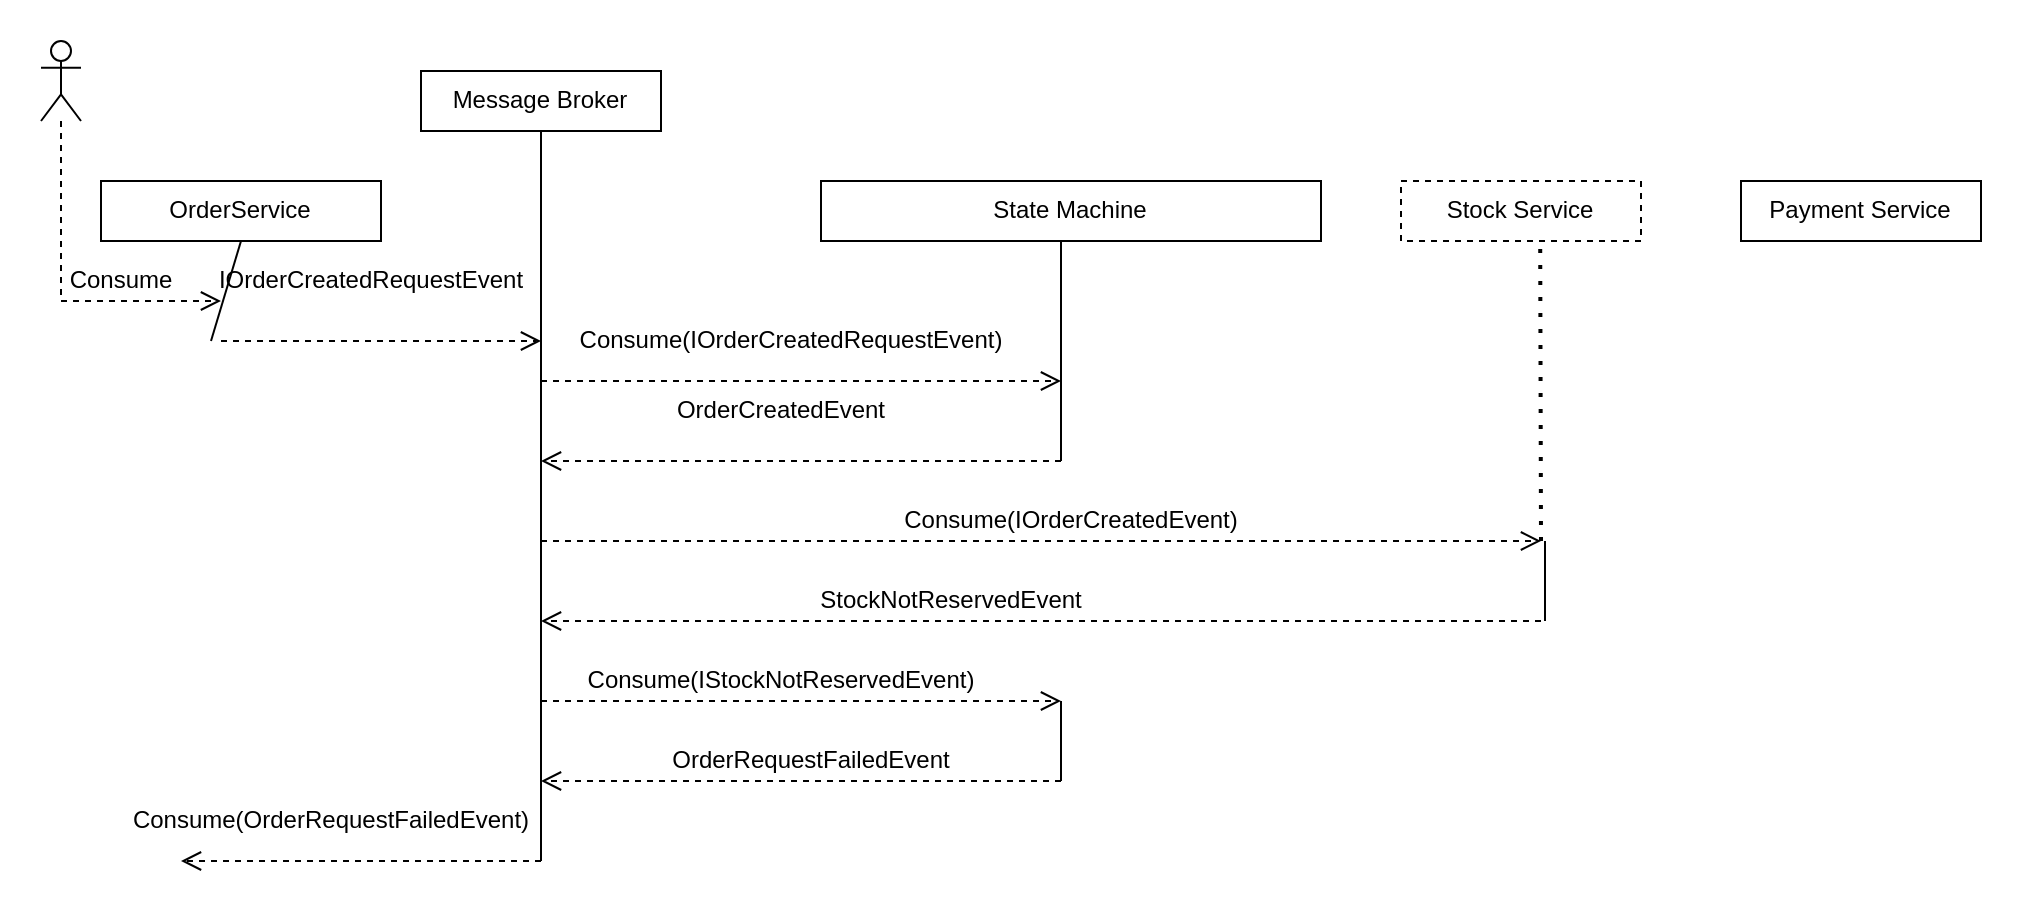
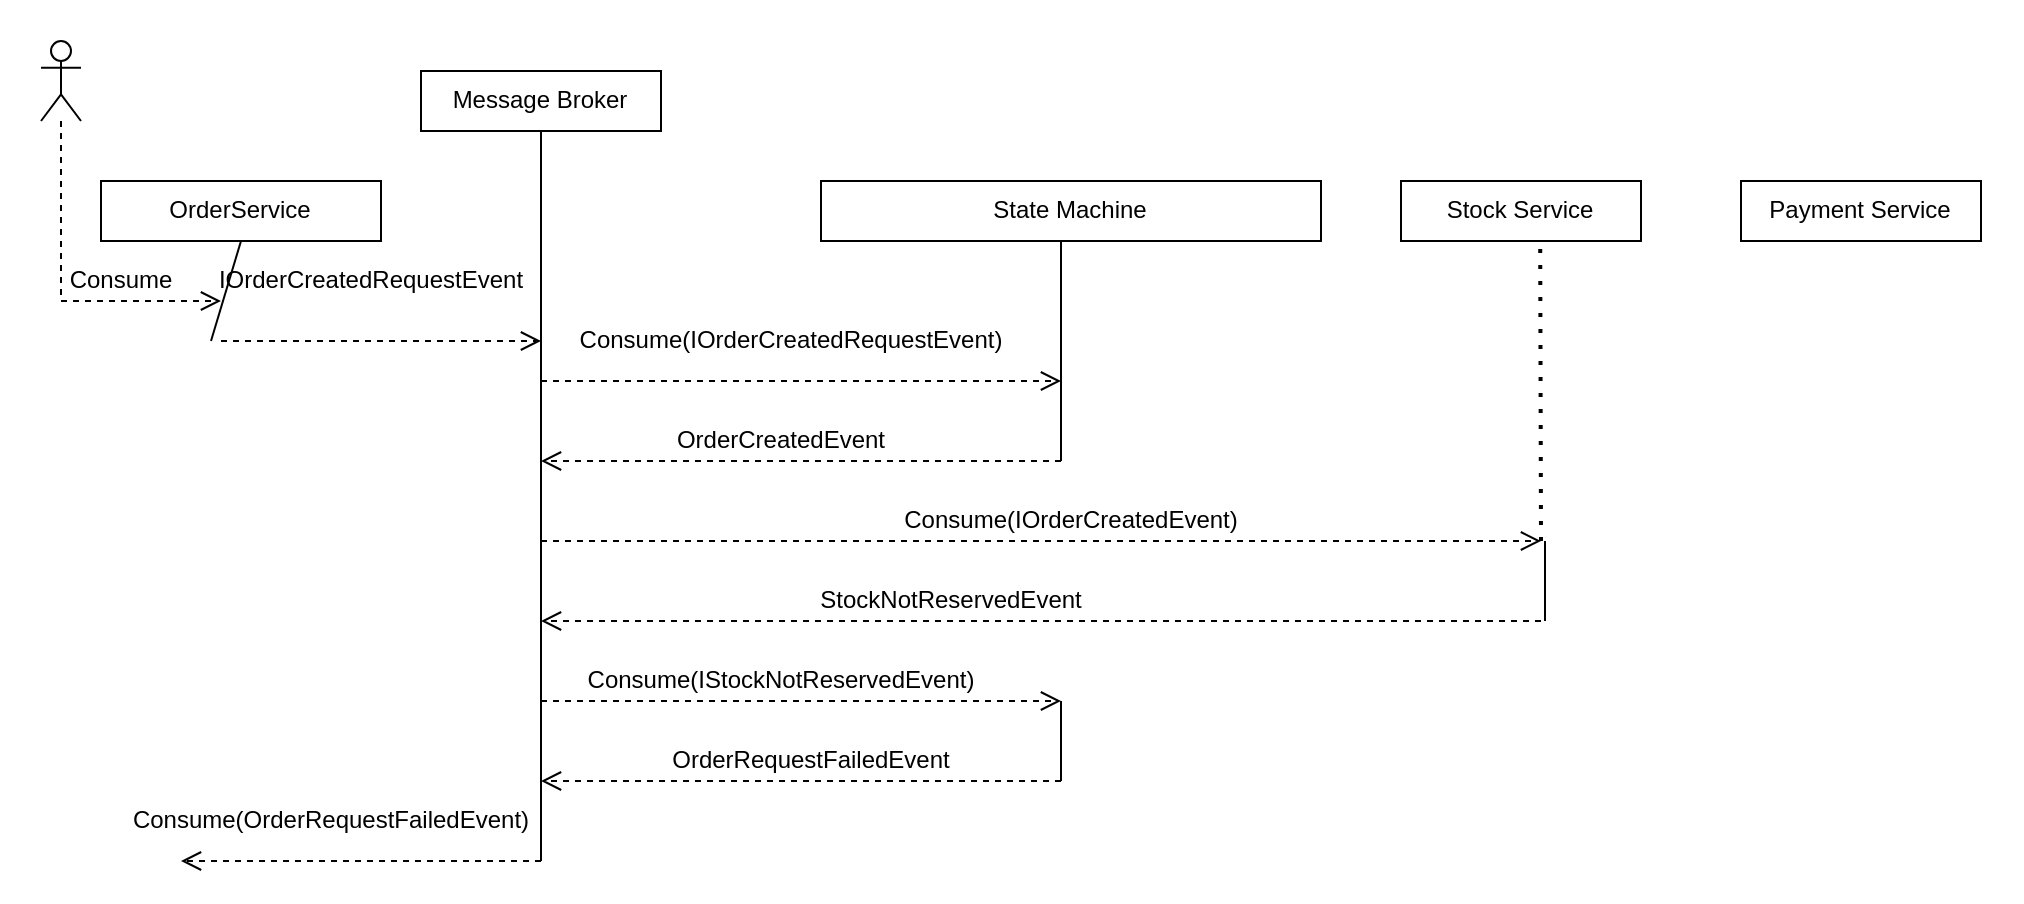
- <mxCell id="5" value="Stock Service" style="rounded=0;whiteSpace=wrap;html=1;dashed=1;" parent="1" vertex="1"><mxGeometry x="700" y="90" width="120" height="30" as="geometry" /></mxCell>
+ <mxCell id="5" value="Stock Service" style="rounded=0;whiteSpace=wrap;html=1;" parent="1" vertex="1"><mxGeometry x="700" y="90" width="120" height="30" as="geometry" /></mxCell>
- <mxCell id="17" value="OrderCreatedEvent" style="text;html=1;align=center;verticalAlign=middle;resizable=0;points=[];autosize=1;strokeColor=none;fillColor=none;" parent="1" vertex="1"><mxGeometry x="330" y="195" width="120" height="20" as="geometry" /></mxCell>
+ <mxCell id="17" value="OrderCreatedEvent" style="text;html=1;align=center;verticalAlign=middle;resizable=0;points=[];autosize=1;strokeColor=none;fillColor=none;" parent="1" vertex="1"><mxGeometry x="330" y="210" width="120" height="20" as="geometry" /></mxCell>
